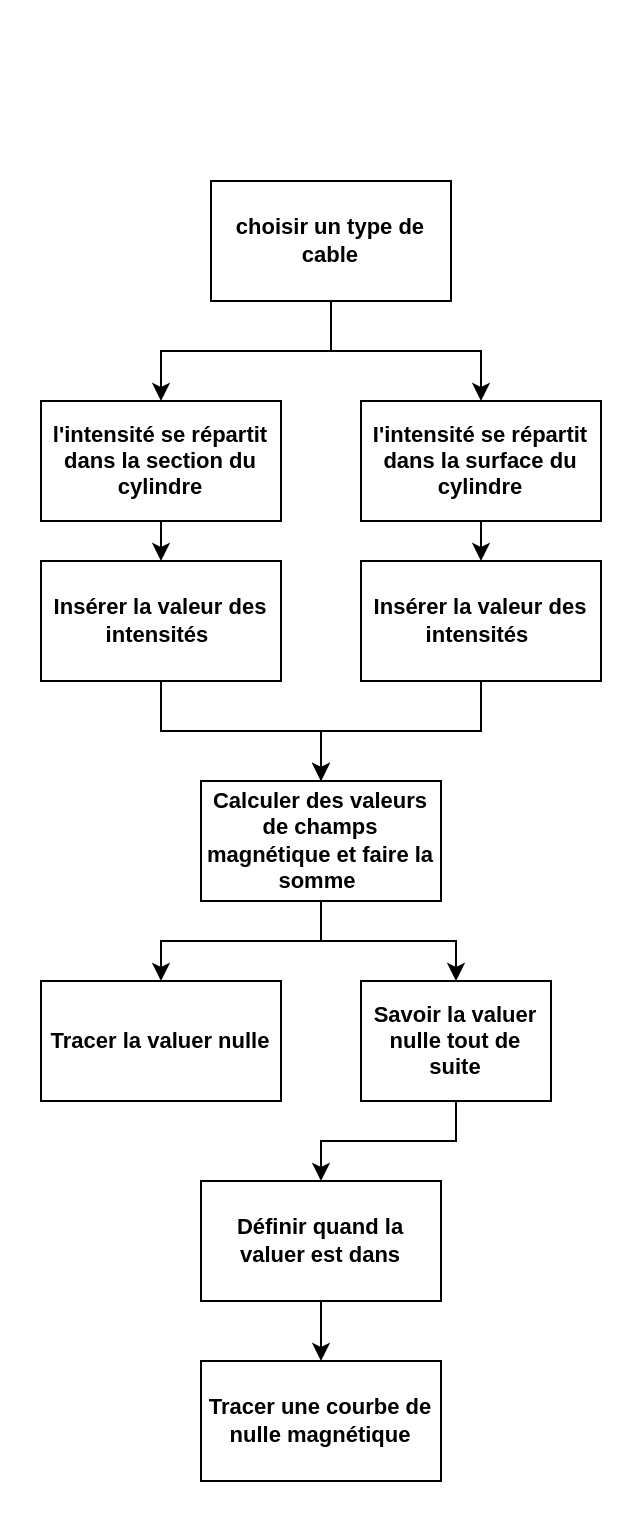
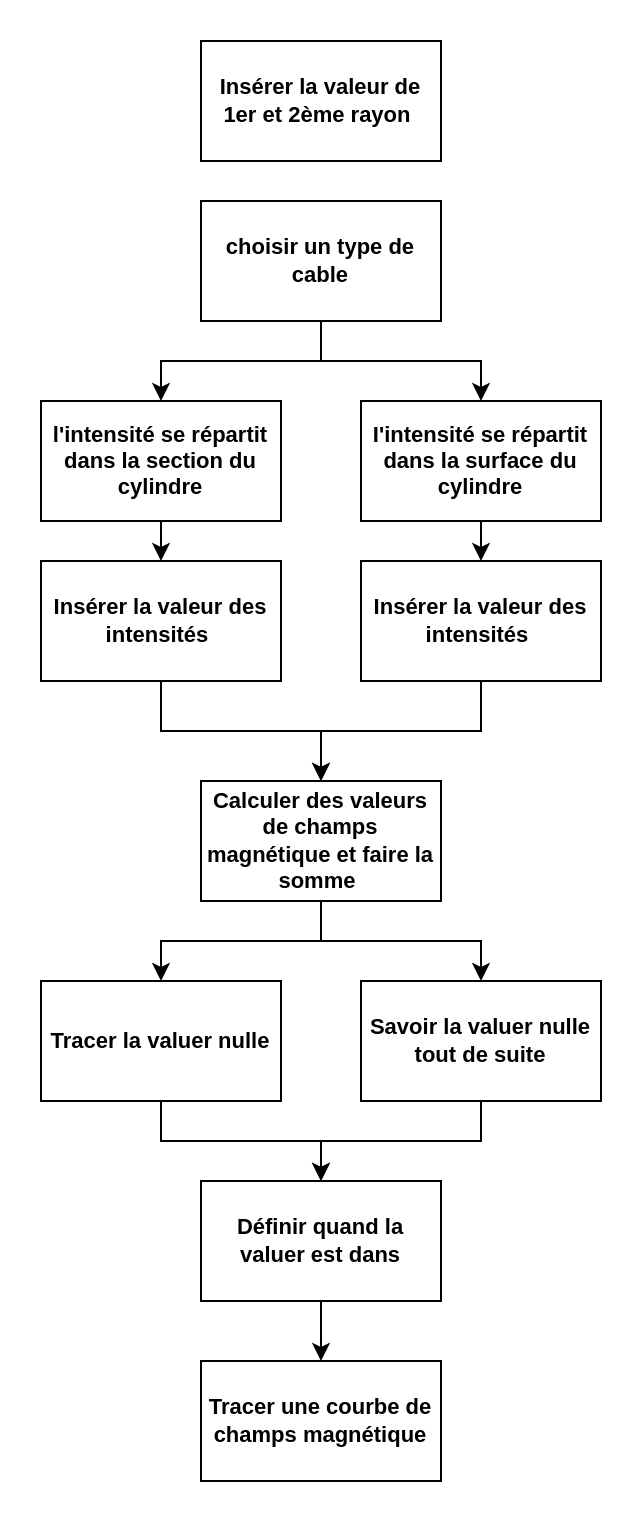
+ <mxCell id="2" value="Insérer la valeur de 1er et 2ème rayon&amp;nbsp;" style="rounded=0;whiteSpace=wrap;html=1;fontFamily=Helvetica;fontStyle=1;fontSize=11;" vertex="1" parent="1"><mxGeometry x="100" y="20" width="120" height="60" as="geometry" /></mxCell>
- <mxCell id="5" value="choisir un type de cable" style="rounded=0;whiteSpace=wrap;html=1;fontFamily=Helvetica;fontStyle=1;fontSize=11;" vertex="1" parent="1"><mxGeometry x="105" y="90" width="120" height="60" as="geometry" /></mxCell>
+ <mxCell id="5" value="choisir un type de cable" style="rounded=0;whiteSpace=wrap;html=1;fontFamily=Helvetica;fontStyle=1;fontSize=11;" vertex="1" parent="1"><mxGeometry x="100" y="100" width="120" height="60" as="geometry" /></mxCell>
- <mxCell id="20" value="Savoir la valuer nulle tout de suite" style="rounded=0;whiteSpace=wrap;html=1;fontFamily=Helvetica;fontStyle=1;fontSize=11;" vertex="1" parent="1"><mxGeometry x="180" y="490" width="95" height="60" as="geometry" /></mxCell>
+ <mxCell id="20" value="Savoir la valuer nulle tout de suite" style="rounded=0;whiteSpace=wrap;html=1;fontFamily=Helvetica;fontStyle=1;fontSize=11;" vertex="1" parent="1"><mxGeometry x="180" y="490" width="120" height="60" as="geometry" /></mxCell>
+ <mxCell id="17" style="edgeStyle=orthogonalEdgeStyle;rounded=0;orthogonalLoop=1;jettySize=auto;html=1;exitX=0.5;exitY=1;exitDx=0;exitDy=0;entryX=0.5;entryY=0;entryDx=0;entryDy=0;fontFamily=Helvetica;fontSize=11;" edge="1" parent="1" source="18" target="22"><mxGeometry relative="1" as="geometry" /></mxCell>
- <mxCell id="23" value="Tracer une courbe de nulle magnétique" style="rounded=0;whiteSpace=wrap;html=1;fontFamily=Helvetica;fontStyle=1;fontSize=11;" vertex="1" parent="1"><mxGeometry x="100" y="680" width="120" height="60" as="geometry" /></mxCell>
+ <mxCell id="23" value="Tracer une courbe de champs magnétique" style="rounded=0;whiteSpace=wrap;html=1;fontFamily=Helvetica;fontStyle=1;fontSize=11;" vertex="1" parent="1"><mxGeometry x="100" y="680" width="120" height="60" as="geometry" /></mxCell>
